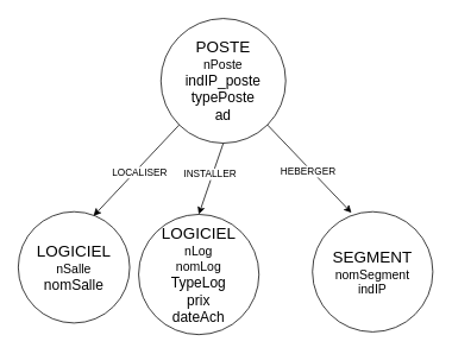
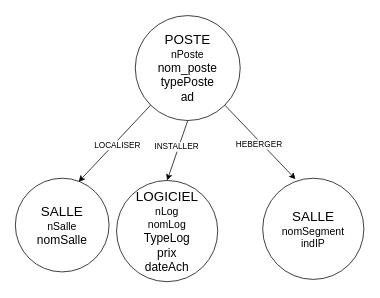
- <mxCell id="2" value="&lt;font style=&quot;&quot;&gt;&lt;span style=&quot;font-size: 18px;&quot;&gt;POSTE&lt;/span&gt;&lt;br&gt;&lt;font style=&quot;font-size: 14px;&quot;&gt;nPoste&lt;/font&gt;&lt;/font&gt;&lt;div&gt;&lt;font size=&quot;3&quot; style=&quot;&quot;&gt;indIP_poste&lt;br&gt;typePoste&lt;br&gt;ad&lt;/font&gt;&lt;/div&gt;" style="ellipse;whiteSpace=wrap;html=1;aspect=fixed;" vertex="1" parent="1"><mxGeometry x="180" y="20" width="140" height="140" as="geometry" /></mxCell>
+ <mxCell id="2" value="&lt;font style=&quot;&quot;&gt;&lt;span style=&quot;font-size: 18px;&quot;&gt;POSTE&lt;/span&gt;&lt;br&gt;&lt;font style=&quot;font-size: 14px;&quot;&gt;nPoste&lt;/font&gt;&lt;/font&gt;&lt;div&gt;&lt;font size=&quot;3&quot; style=&quot;&quot;&gt;nom_poste&lt;br&gt;typePoste&lt;br&gt;ad&lt;/font&gt;&lt;/div&gt;" style="ellipse;whiteSpace=wrap;html=1;aspect=fixed;" vertex="1" parent="1"><mxGeometry x="180" y="20" width="140" height="140" as="geometry" /></mxCell>
- <mxCell id="3" value="&lt;font style=&quot;font-size: 18px;&quot;&gt;LOGICIEL&lt;/font&gt;&lt;div&gt;&lt;font style=&quot;font-size: 14px;&quot;&gt;nSalle&lt;/font&gt;&lt;/div&gt;&lt;div&gt;&lt;font size=&quot;3&quot;&gt;nomSalle&lt;/font&gt;&lt;/div&gt;" style="ellipse;whiteSpace=wrap;html=1;aspect=fixed;" vertex="1" parent="1"><mxGeometry x="20" y="237" width="125" height="125" as="geometry" /></mxCell>
+ <mxCell id="3" value="&lt;font style=&quot;font-size: 18px;&quot;&gt;SALLE&lt;/font&gt;&lt;div&gt;&lt;font style=&quot;font-size: 14px;&quot;&gt;nSalle&lt;/font&gt;&lt;/div&gt;&lt;div&gt;&lt;font size=&quot;3&quot;&gt;nomSalle&lt;/font&gt;&lt;/div&gt;" style="ellipse;whiteSpace=wrap;html=1;aspect=fixed;" vertex="1" parent="1"><mxGeometry x="20" y="237" width="125" height="125" as="geometry" /></mxCell>
- <mxCell id="5" value="&lt;font style=&quot;&quot;&gt;&lt;span style=&quot;font-size: 18px;&quot;&gt;SEGMENT&lt;/span&gt;&lt;br&gt;&lt;font style=&quot;font-size: 14px;&quot;&gt;nomSegment&lt;br&gt;indIP&lt;/font&gt;&lt;/font&gt;" style="ellipse;whiteSpace=wrap;html=1;aspect=fixed;" vertex="1" parent="1"><mxGeometry x="350" y="237" width="135" height="135" as="geometry" /></mxCell>
+ <mxCell id="5" value="&lt;font style=&quot;&quot;&gt;&lt;span style=&quot;font-size: 18px;&quot;&gt;SALLE&lt;/span&gt;&lt;br&gt;&lt;font style=&quot;font-size: 14px;&quot;&gt;nomSegment&lt;br&gt;indIP&lt;/font&gt;&lt;/font&gt;" style="ellipse;whiteSpace=wrap;html=1;aspect=fixed;" vertex="1" parent="1"><mxGeometry x="350" y="237" width="135" height="135" as="geometry" /></mxCell>
